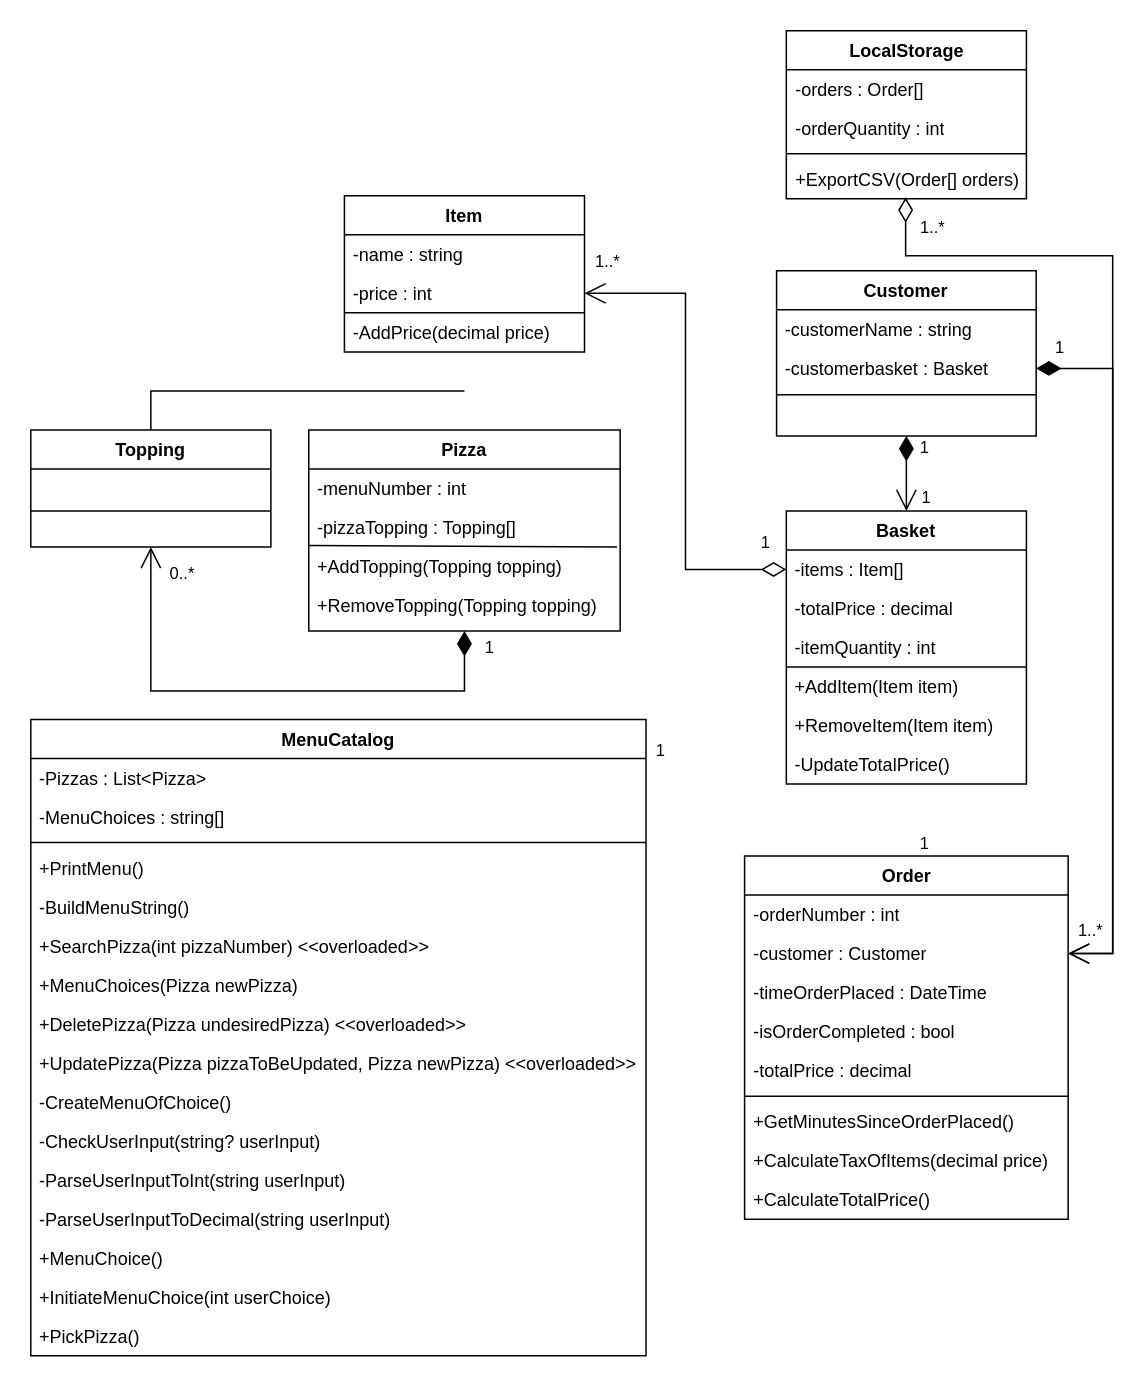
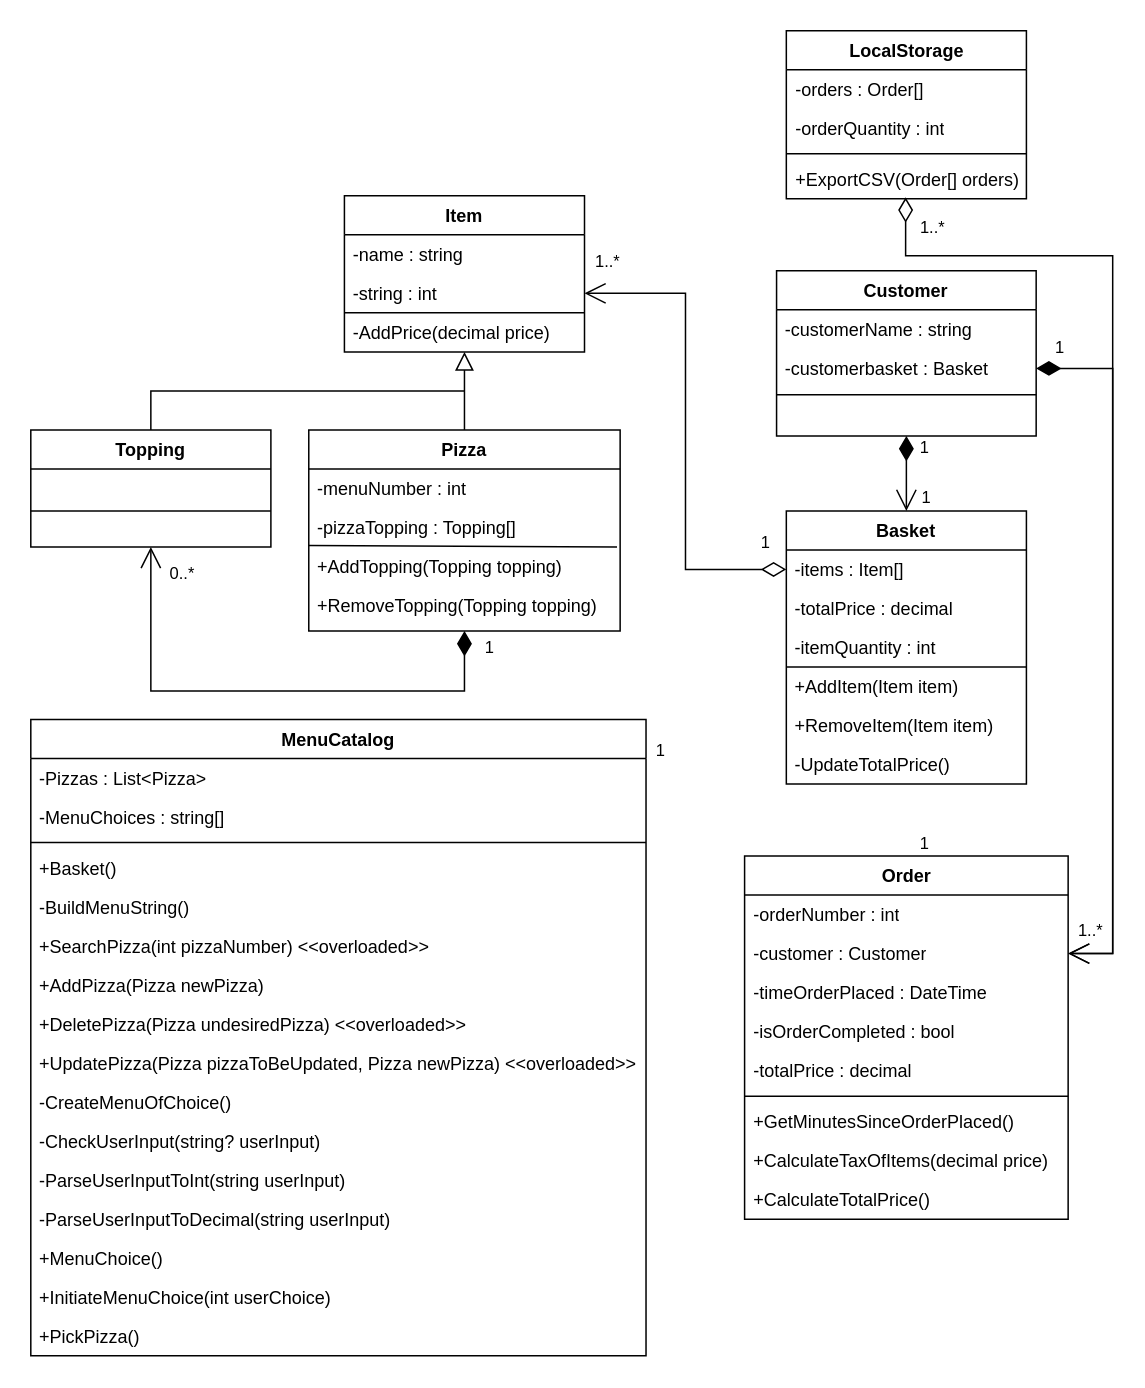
- <mxCell id="18" value="-price : int" style="text;align=left;verticalAlign=top;spacingLeft=4;spacingRight=4;overflow=hidden;rotatable=0;points=[[0,0.5],[1,0.5]];portConstraint=eastwest;rounded=0;shadow=0;html=0;" vertex="1" parent="16"><mxGeometry y="52" width="160" height="26" as="geometry" /></mxCell>
+ <mxCell id="18" value="-string : int" style="text;align=left;verticalAlign=top;spacingLeft=4;spacingRight=4;overflow=hidden;rotatable=0;points=[[0,0.5],[1,0.5]];portConstraint=eastwest;rounded=0;shadow=0;html=0;" vertex="1" parent="16"><mxGeometry y="52" width="160" height="26" as="geometry" /></mxCell>
+ <mxCell id="20" value="" style="endArrow=block;endSize=10;endFill=0;shadow=0;strokeWidth=1;rounded=0;edgeStyle=elbowEdgeStyle;elbow=vertical;exitX=0.5;exitY=0;exitDx=0;exitDy=0;entryX=0.5;entryY=1;entryDx=0;entryDy=0;" edge="1" parent="1" source="2" target="16"><mxGeometry width="160" relative="1" as="geometry"><mxPoint x="474" y="260" as="sourcePoint" /><mxPoint x="309" y="200" as="targetPoint" /></mxGeometry></mxCell>
- <mxCell id="59" value="+PrintMenu()" style="text;strokeColor=none;fillColor=none;align=left;verticalAlign=top;spacingLeft=4;spacingRight=4;overflow=hidden;rotatable=0;points=[[0,0.5],[1,0.5]];portConstraint=eastwest;whiteSpace=wrap;html=1;" vertex="1" parent="55"><mxGeometry y="86" width="410" height="26" as="geometry" /></mxCell>
+ <mxCell id="59" value="+Basket()" style="text;strokeColor=none;fillColor=none;align=left;verticalAlign=top;spacingLeft=4;spacingRight=4;overflow=hidden;rotatable=0;points=[[0,0.5],[1,0.5]];portConstraint=eastwest;whiteSpace=wrap;html=1;" vertex="1" parent="55"><mxGeometry y="86" width="410" height="26" as="geometry" /></mxCell>
- <mxCell id="62" value="+MenuChoices(Pizza newPizza)" style="text;strokeColor=none;fillColor=none;align=left;verticalAlign=top;spacingLeft=4;spacingRight=4;overflow=hidden;rotatable=0;points=[[0,0.5],[1,0.5]];portConstraint=eastwest;whiteSpace=wrap;html=1;" vertex="1" parent="55"><mxGeometry y="164" width="410" height="26" as="geometry" /></mxCell>
+ <mxCell id="62" value="+AddPizza(Pizza newPizza)" style="text;strokeColor=none;fillColor=none;align=left;verticalAlign=top;spacingLeft=4;spacingRight=4;overflow=hidden;rotatable=0;points=[[0,0.5],[1,0.5]];portConstraint=eastwest;whiteSpace=wrap;html=1;" vertex="1" parent="55"><mxGeometry y="164" width="410" height="26" as="geometry" /></mxCell>
